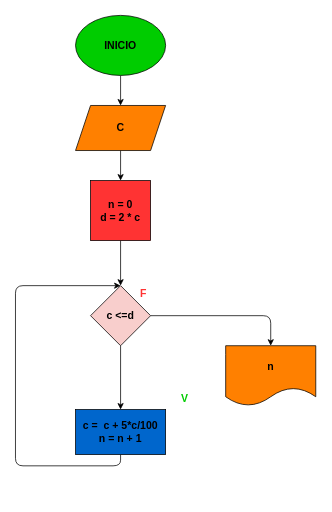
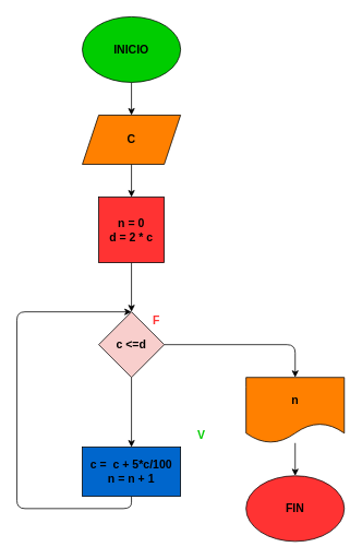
+ <mxCell id="15" value="" style="edgeStyle=none;html=1;fontSize=14;fontColor=#FF3333;" edge="1" parent="1" source="16" target="17"><mxGeometry relative="1" as="geometry" /></mxCell>
+ <mxCell id="17" value="&lt;b&gt;&lt;font color=&quot;#000000&quot;&gt;FIN&lt;/font&gt;&lt;/b&gt;" style="ellipse;whiteSpace=wrap;html=1;fontSize=14;fontColor=#FF3333;fillColor=#FF3333;" vertex="1" parent="1"><mxGeometry x="300" y="580" width="120" height="80" as="geometry" /></mxCell>
